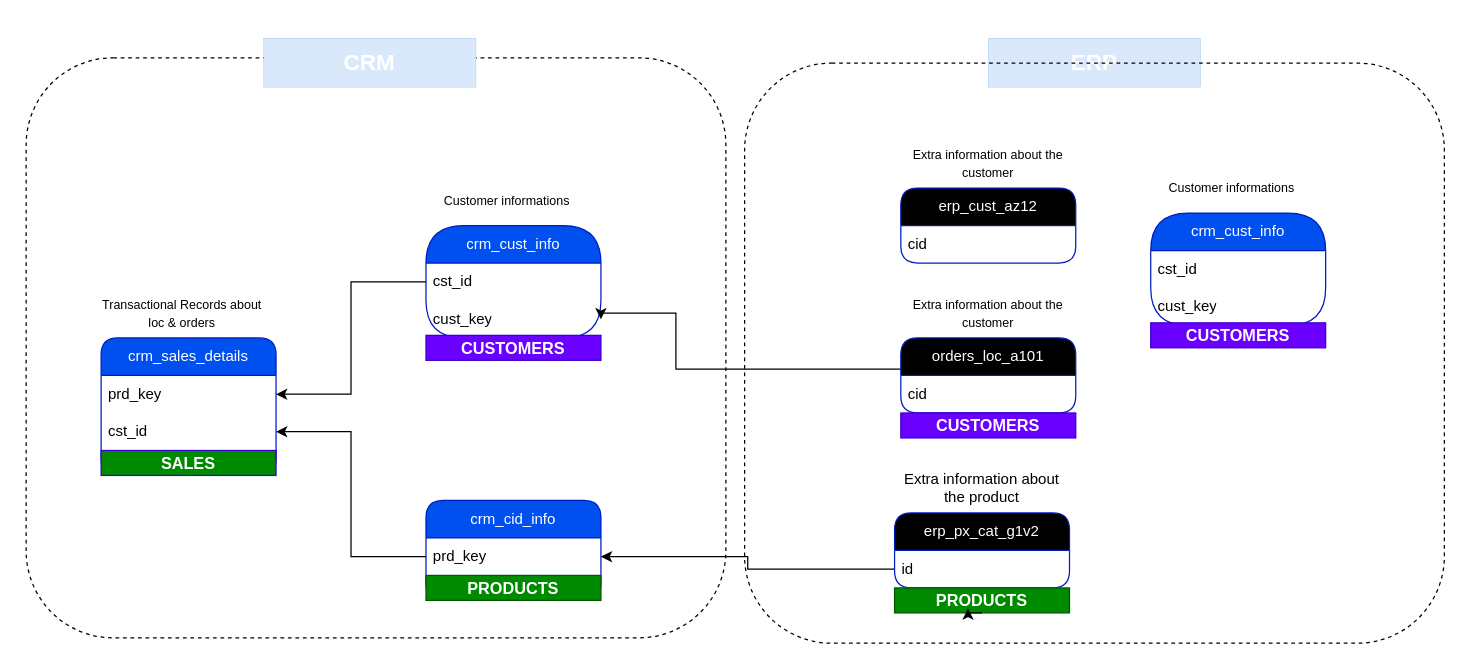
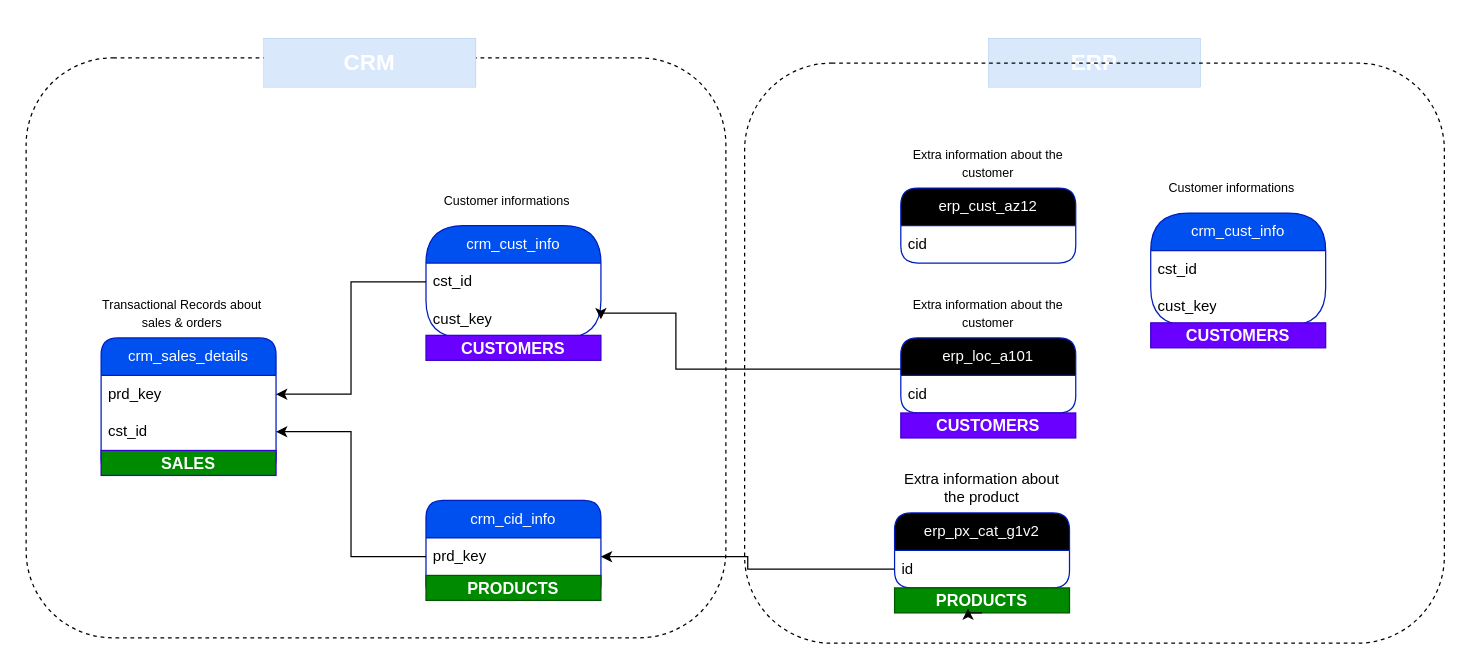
- <mxCell id="21" value="&lt;span style=&quot;font-size: 10px;&quot;&gt;Transactional Records about loc &amp;amp; orders&lt;/span&gt;" style="text;html=1;align=center;verticalAlign=middle;whiteSpace=wrap;rounded=0;" parent="16" vertex="1"><mxGeometry width="130" height="20" as="geometry" /></mxCell>
+ <mxCell id="21" value="&lt;span style=&quot;font-size: 10px;&quot;&gt;Transactional Records about sales &amp;amp; orders&lt;/span&gt;" style="text;html=1;align=center;verticalAlign=middle;whiteSpace=wrap;rounded=0;" parent="16" vertex="1"><mxGeometry width="130" height="20" as="geometry" /></mxCell>
- <mxCell id="27" value="orders_loc_a101" style="swimlane;fontStyle=0;childLayout=stackLayout;horizontal=1;startSize=30;horizontalStack=0;resizeParent=1;resizeParentMax=0;resizeLast=0;collapsible=1;marginBottom=0;whiteSpace=wrap;html=1;fillColor=light-dark(#000000,#FFB366);fontColor=#ffffff;strokeColor=#001DBC;rounded=1;" parent="26" vertex="1"><mxGeometry y="30" width="140" height="60" as="geometry" /></mxCell>
+ <mxCell id="27" value="erp_loc_a101" style="swimlane;fontStyle=0;childLayout=stackLayout;horizontal=1;startSize=30;horizontalStack=0;resizeParent=1;resizeParentMax=0;resizeLast=0;collapsible=1;marginBottom=0;whiteSpace=wrap;html=1;fillColor=light-dark(#000000,#FFB366);fontColor=#ffffff;strokeColor=#001DBC;rounded=1;" parent="26" vertex="1"><mxGeometry y="30" width="140" height="60" as="geometry" /></mxCell>
